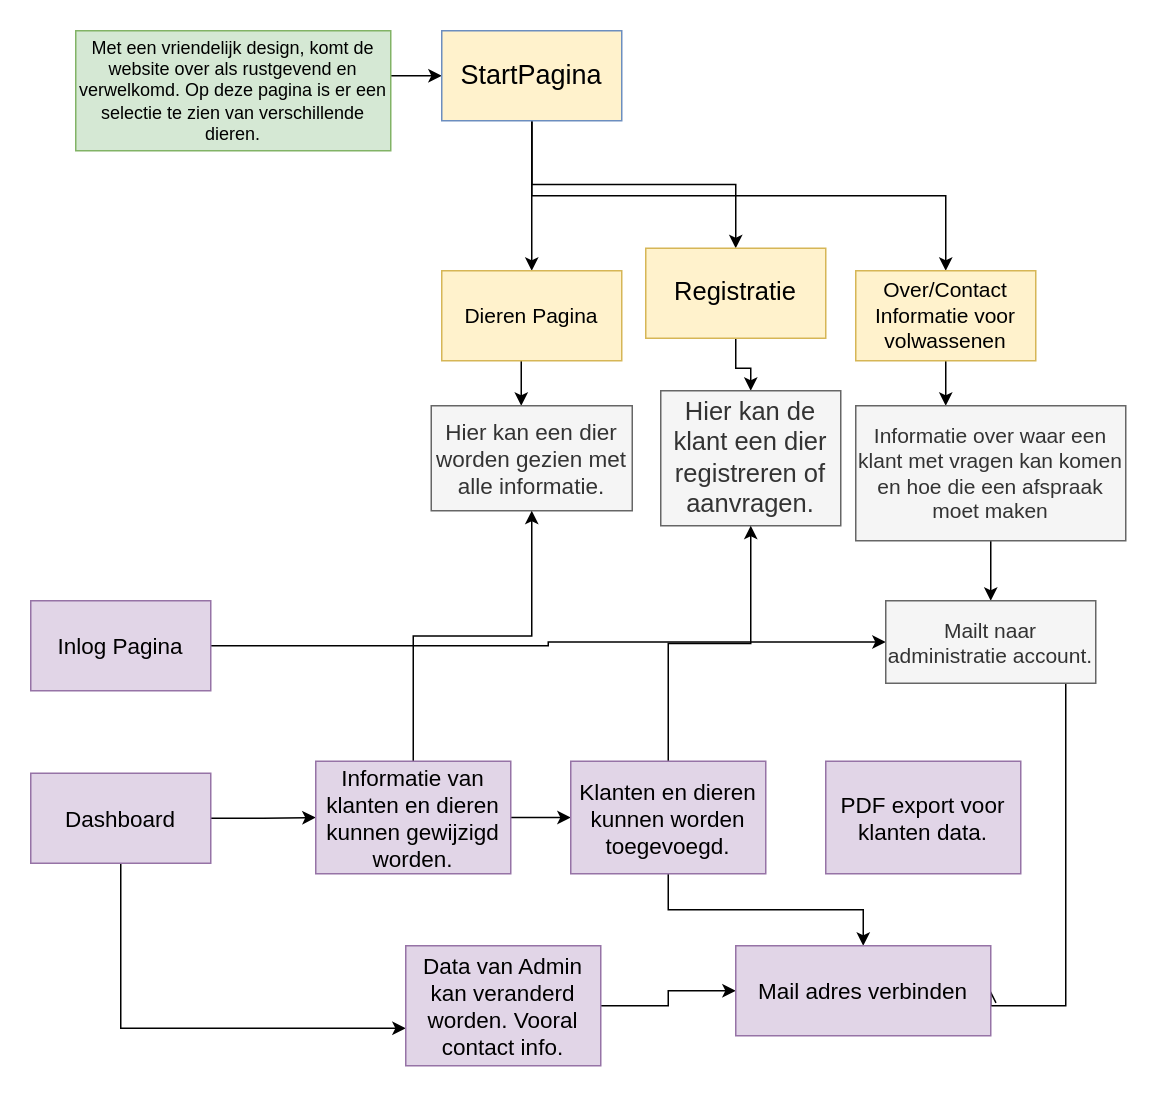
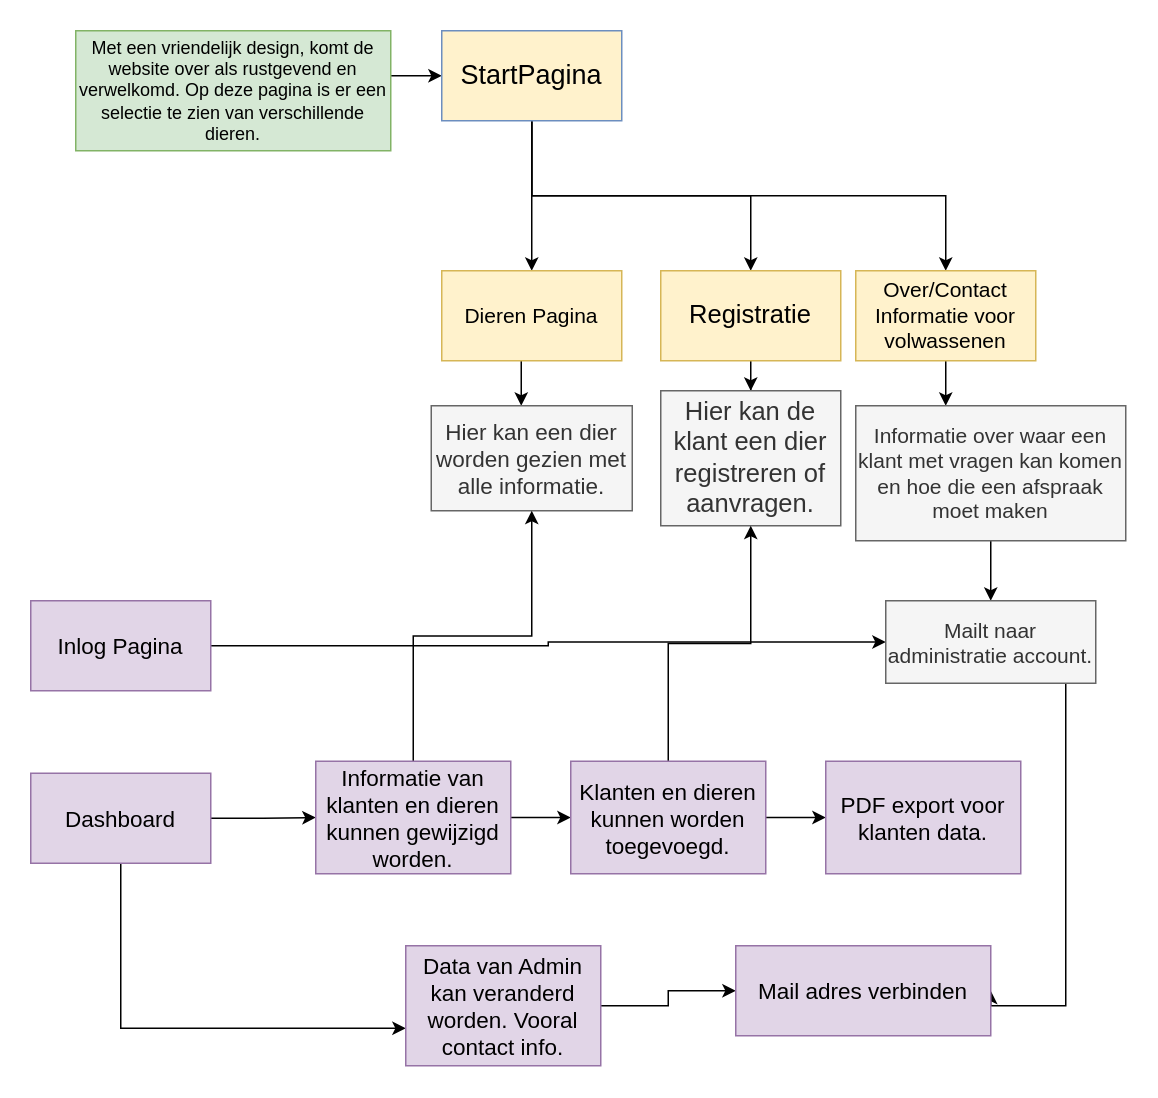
- <mxCell id="13" value="&lt;span style=&quot;font-size: 17px&quot;&gt;Registratie&lt;/span&gt;" style="rounded=0;whiteSpace=wrap;html=1;fillColor=#fff2cc;strokeColor=#d6b656;" parent="1" vertex="1"><mxGeometry x="430" y="165" width="120" height="60" as="geometry" /></mxCell>
+ <mxCell id="13" value="&lt;span style=&quot;font-size: 17px&quot;&gt;Registratie&lt;/span&gt;" style="rounded=0;whiteSpace=wrap;html=1;fillColor=#fff2cc;strokeColor=#d6b656;" parent="1" vertex="1"><mxGeometry x="440" y="180" width="120" height="60" as="geometry" /></mxCell>
- <mxCell id="26" value="" style="edgeStyle=orthogonalEdgeStyle;rounded=0;orthogonalLoop=1;jettySize=auto;html=1;" edge="1" parent="1" source="28" target="34"><mxGeometry relative="1" as="geometry" /></mxCell>
+ <mxCell id="26" value="" style="edgeStyle=orthogonalEdgeStyle;rounded=0;orthogonalLoop=1;jettySize=auto;html=1;" edge="1" parent="1" source="28" target="29"><mxGeometry relative="1" as="geometry" /></mxCell>
- <mxCell id="30" style="edgeStyle=orthogonalEdgeStyle;rounded=0;orthogonalLoop=1;jettySize=auto;html=1;entryX=1;entryY=0.5;entryDx=0;entryDy=0;endArrow=open;" edge="1" parent="1" source="31" target="34"><mxGeometry relative="1" as="geometry"><Array as="points"><mxPoint x="710" y="670" /></Array></mxGeometry></mxCell>
+ <mxCell id="30" style="edgeStyle=orthogonalEdgeStyle;rounded=0;orthogonalLoop=1;jettySize=auto;html=1;entryX=1;entryY=0.5;entryDx=0;entryDy=0;" edge="1" parent="1" source="31" target="34"><mxGeometry relative="1" as="geometry"><Array as="points"><mxPoint x="710" y="670" /></Array></mxGeometry></mxCell>
